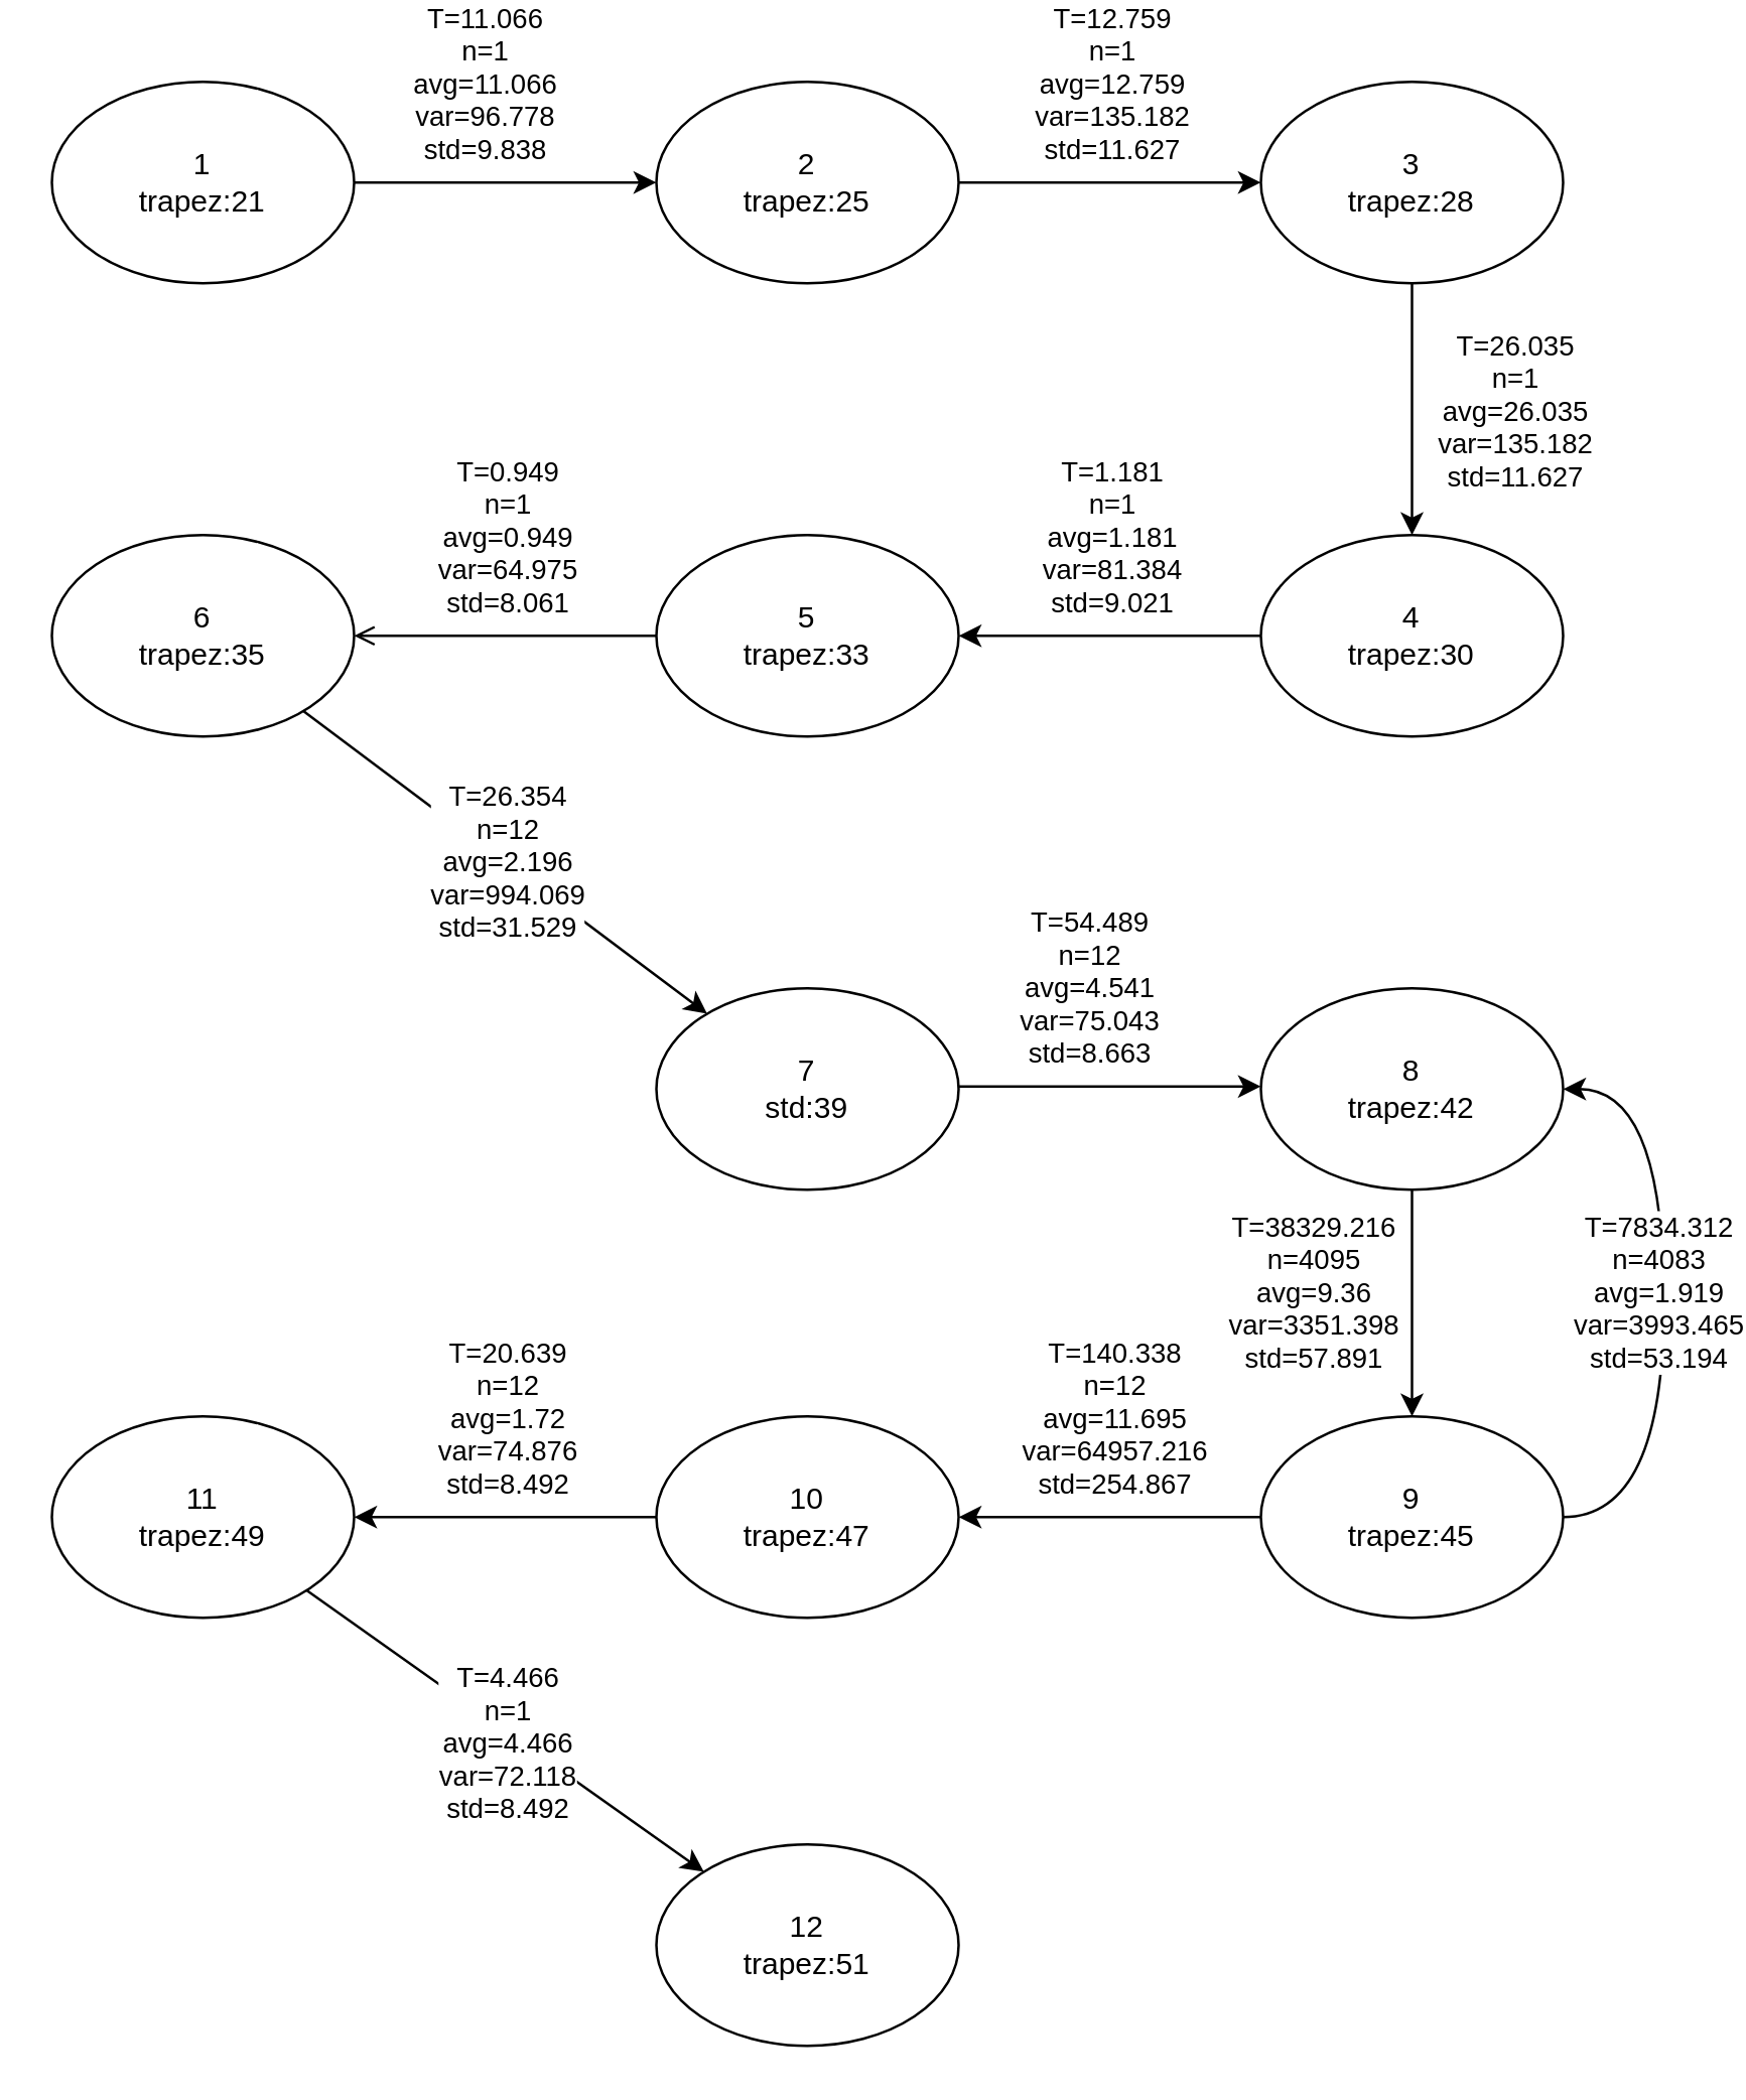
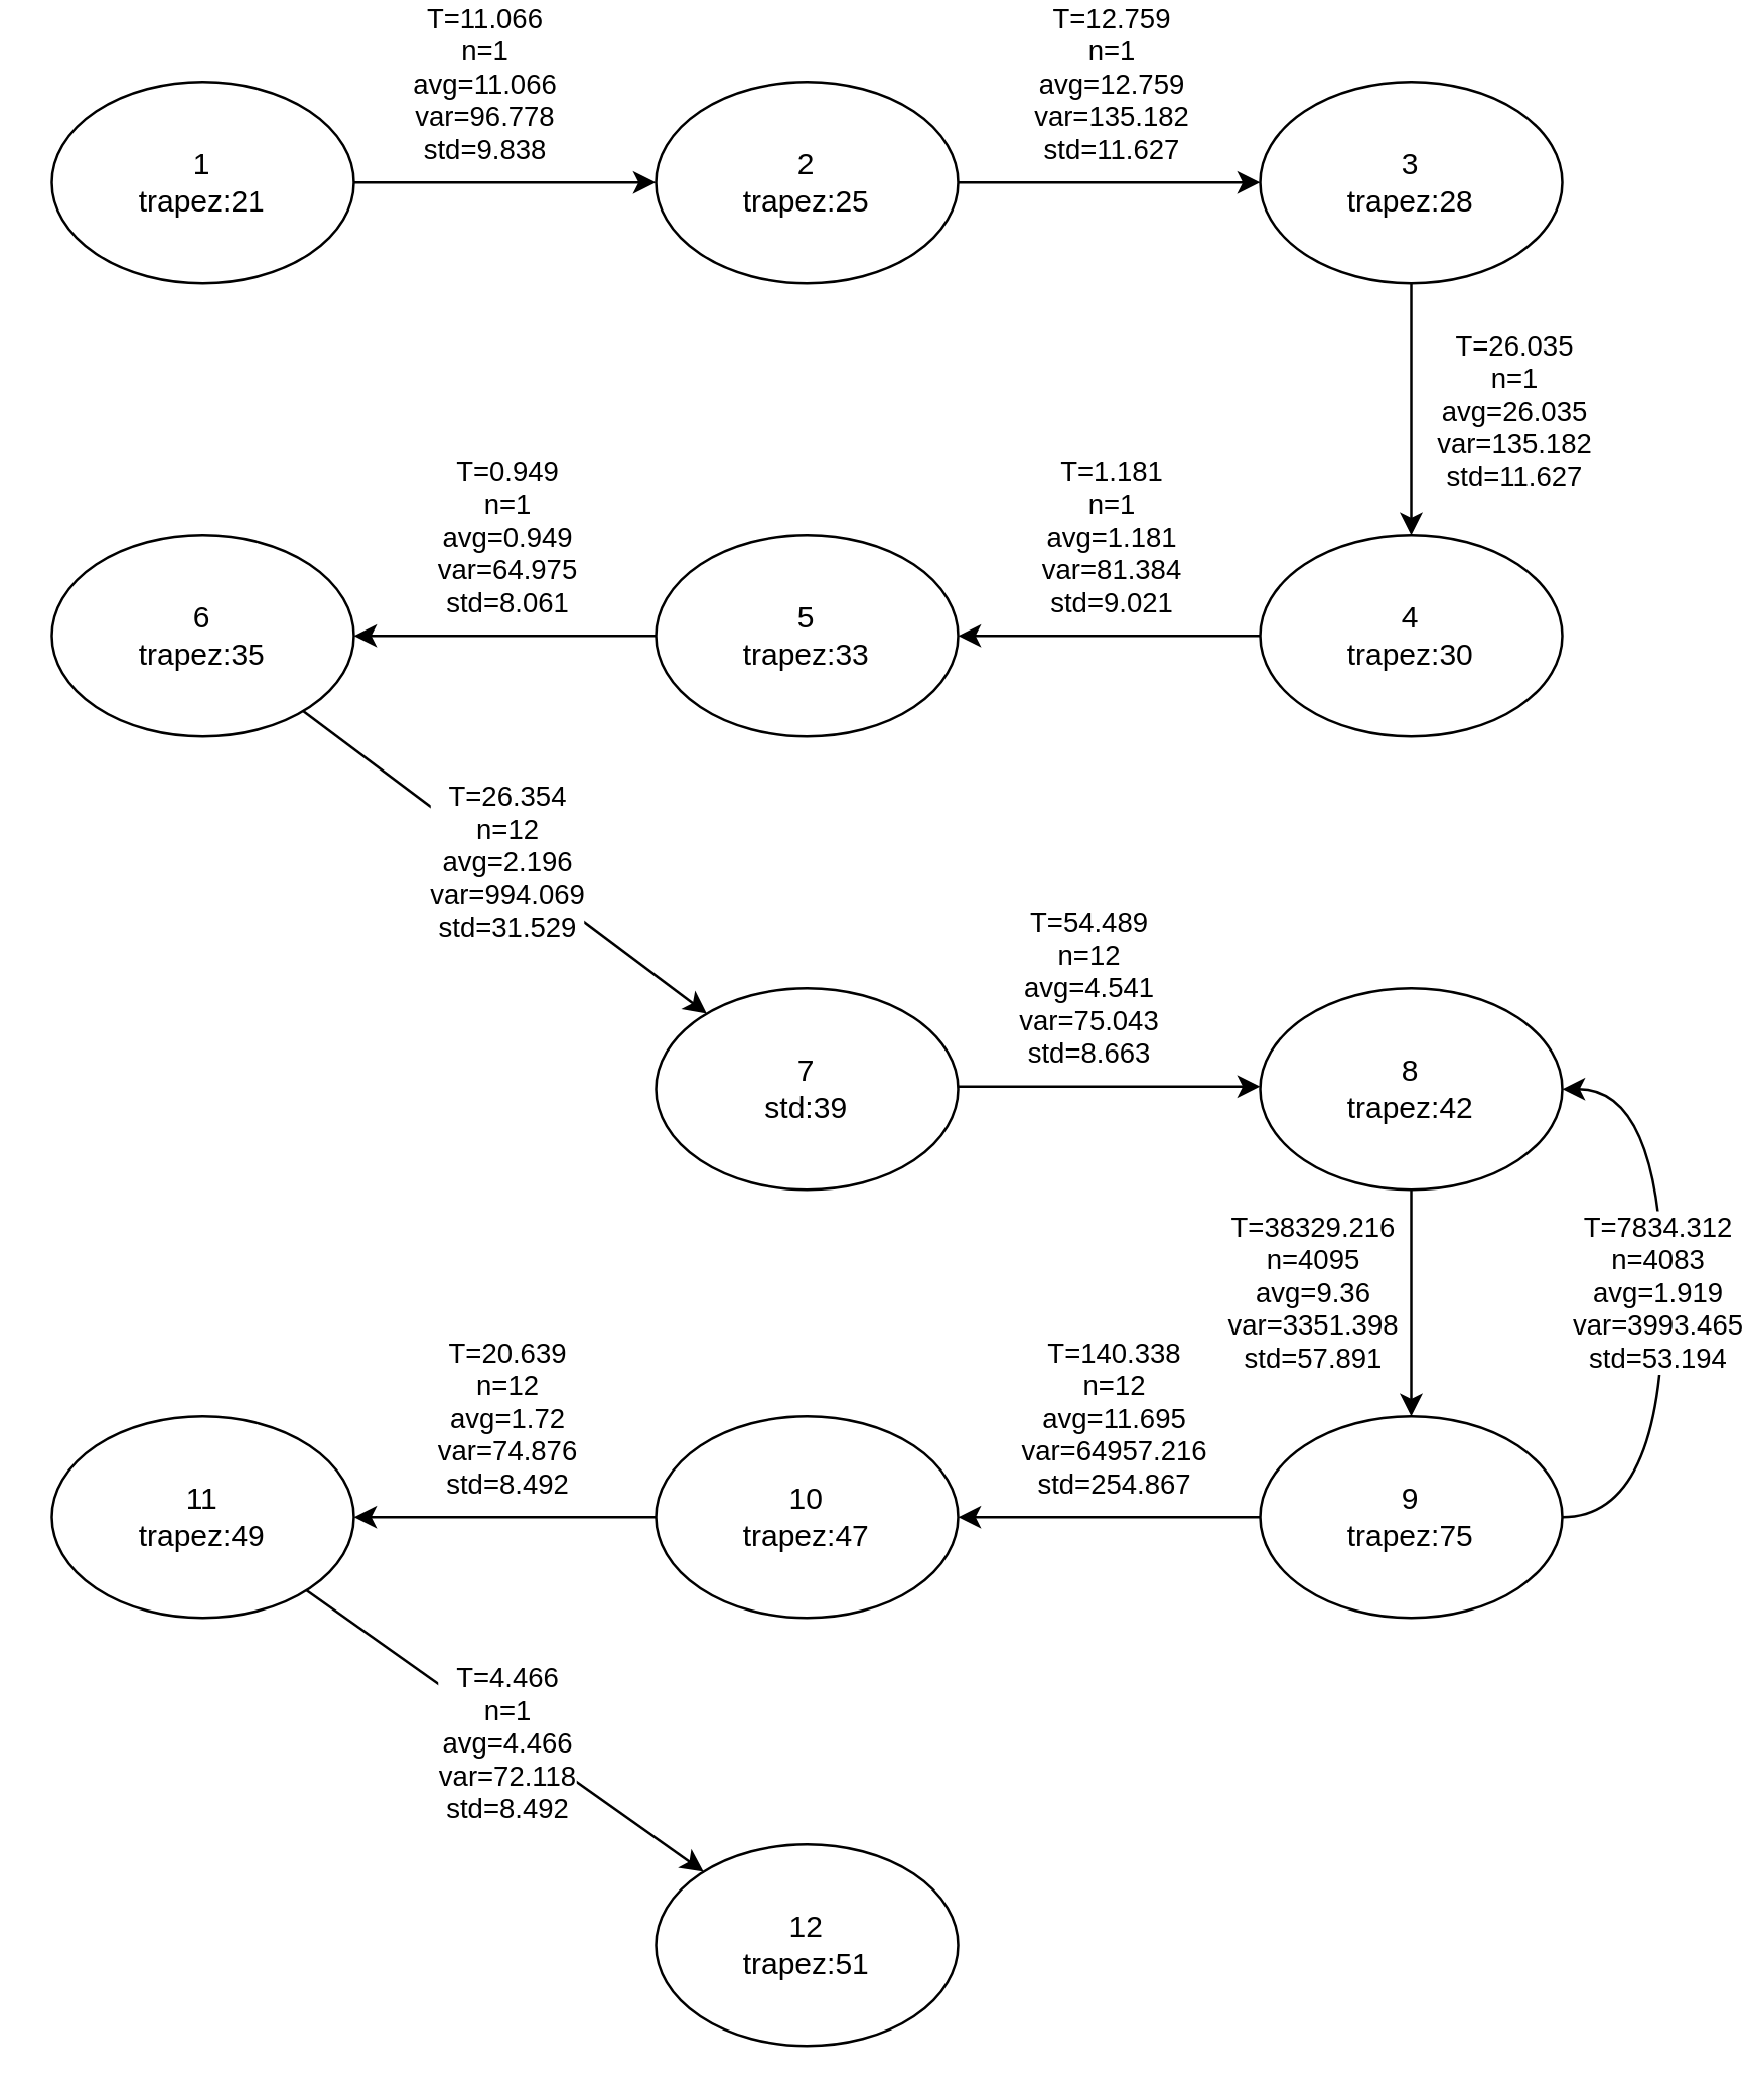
- <mxCell id="20" value="" style="endArrow=open;html=1;rounded=0;" parent="1" source="6" target="7" edge="1"><mxGeometry width="50" height="50" relative="1" as="geometry"><mxPoint x="150" y="430" as="sourcePoint" /><mxPoint x="200" y="380" as="targetPoint" /></mxGeometry></mxCell>
+ <mxCell id="20" value="" style="endArrow=classic;html=1;rounded=0;" parent="1" source="6" target="7" edge="1"><mxGeometry width="50" height="50" relative="1" as="geometry"><mxPoint x="150" y="430" as="sourcePoint" /><mxPoint x="200" y="380" as="targetPoint" /></mxGeometry></mxCell>
- <mxCell id="11" value="9&lt;br&gt;trapez:45" style="ellipse;whiteSpace=wrap;html=1;" parent="1" vertex="1"><mxGeometry x="500" y="550" width="120" height="80" as="geometry" /></mxCell>
+ <mxCell id="11" value="9&lt;br&gt;trapez:75" style="ellipse;whiteSpace=wrap;html=1;" parent="1" vertex="1"><mxGeometry x="500" y="550" width="120" height="80" as="geometry" /></mxCell>
